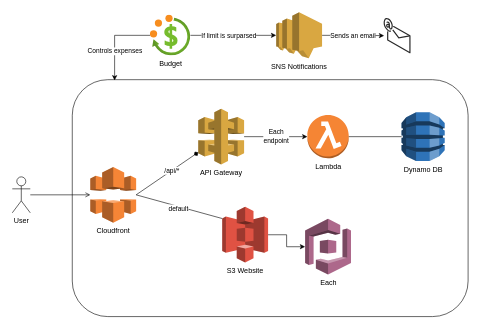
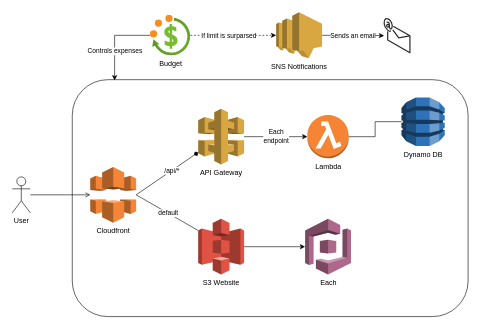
- <mxCell id="12" style="edgeStyle=orthogonalEdgeStyle;rounded=0;orthogonalLoop=1;jettySize=auto;html=1;" edge="1" parent="1" source="14" target="9"><mxGeometry relative="1" as="geometry" /></mxCell>
+ <mxCell id="12" style="edgeStyle=orthogonalEdgeStyle;rounded=0;orthogonalLoop=1;jettySize=auto;html=1;dashed=1;" edge="1" parent="1" source="14" target="9"><mxGeometry relative="1" as="geometry" /></mxCell>
- <mxCell id="5" value="Dynamo DB" style="outlineConnect=0;dashed=0;verticalLabelPosition=bottom;verticalAlign=top;align=center;html=1;shape=mxgraph.aws3.dynamo_db;fillColor=#2E73B8;gradientColor=none;" vertex="1" parent="1"><mxGeometry x="669" y="186.75" width="72" height="81" as="geometry" /></mxCell>
+ <mxCell id="5" value="Dynamo DB" style="outlineConnect=0;dashed=0;verticalLabelPosition=bottom;verticalAlign=top;align=center;html=1;shape=mxgraph.aws3.dynamo_db;fillColor=#2E73B8;gradientColor=none;" vertex="1" parent="1"><mxGeometry x="669" y="161.75" width="72" height="81" as="geometry" /></mxCell>
- <mxCell id="3" value="S3 Website" style="outlineConnect=0;dashed=0;verticalLabelPosition=bottom;verticalAlign=top;align=center;html=1;shape=mxgraph.aws3.s3;fillColor=#E05243;gradientColor=none;" vertex="1" parent="1"><mxGeometry x="370" y="344.25" width="76.5" height="93" as="geometry" /></mxCell>
+ <mxCell id="3" value="S3 Website" style="outlineConnect=0;dashed=0;verticalLabelPosition=bottom;verticalAlign=top;align=center;html=1;shape=mxgraph.aws3.s3;fillColor=#E05243;gradientColor=none;" vertex="1" parent="1"><mxGeometry x="330" y="364.25" width="76.5" height="93" as="geometry" /></mxCell>
